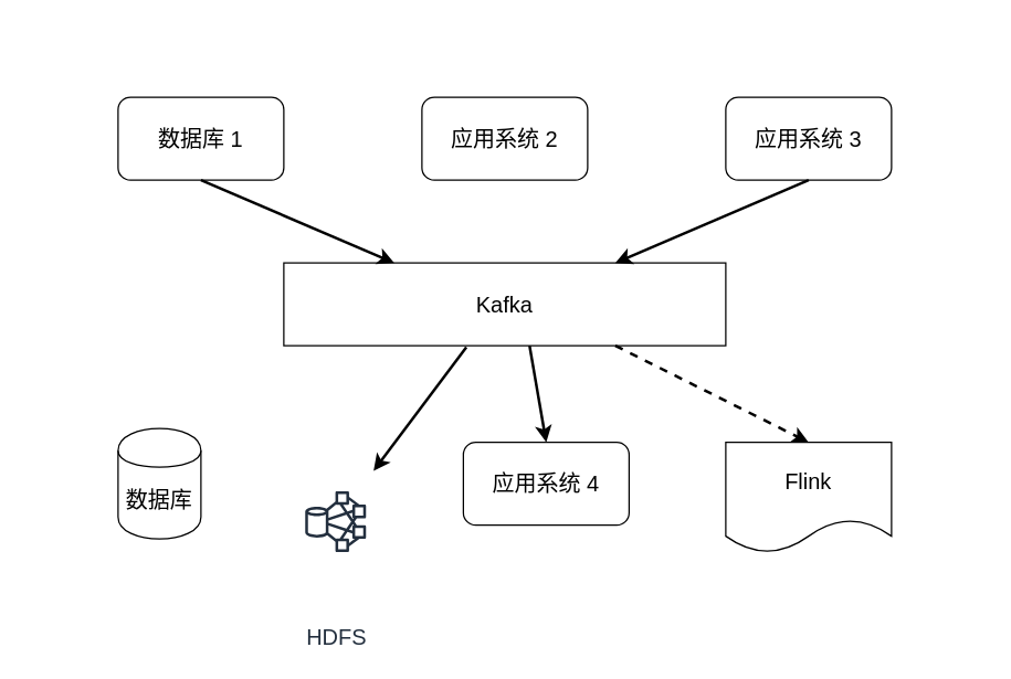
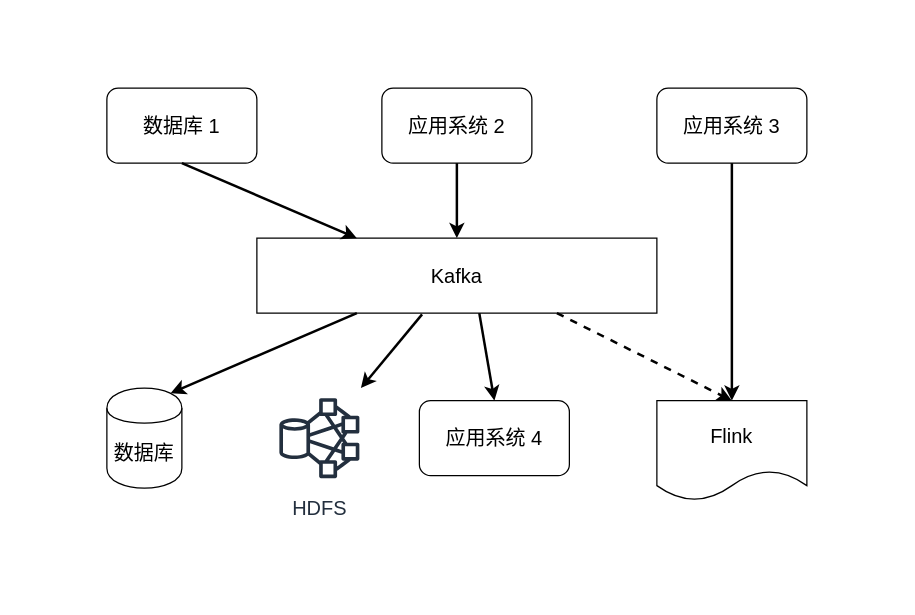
+ <mxCell id="12" value="" style="endArrow=classic;html=1;exitX=0.5;exitY=1;exitDx=0;exitDy=0;entryX=0.5;entryY=0;entryDx=0;entryDy=0;strokeWidth=2;" edge="1" parent="1" source="4" target="6"><mxGeometry width="50" height="50" relative="1" as="geometry"><mxPoint x="155" y="140" as="sourcePoint" /><mxPoint x="295" y="200" as="targetPoint" /></mxGeometry></mxCell>
- <mxCell id="13" value="" style="endArrow=classic;html=1;exitX=0.5;exitY=1;exitDx=0;exitDy=0;entryX=0.75;entryY=0;entryDx=0;entryDy=0;strokeWidth=2;" edge="1" parent="1" source="5" target="6"><mxGeometry width="50" height="50" relative="1" as="geometry"><mxPoint x="375" y="140" as="sourcePoint" /><mxPoint x="375" y="200" as="targetPoint" /></mxGeometry></mxCell>
+ <mxCell id="13" value="" style="endArrow=classic;html=1;exitX=0.5;exitY=1;exitDx=0;exitDy=0;strokeWidth=2;" edge="1" parent="1" source="5" target="10"><mxGeometry width="50" height="50" relative="1" as="geometry"><mxPoint x="375" y="140" as="sourcePoint" /><mxPoint x="375" y="200" as="targetPoint" /></mxGeometry></mxCell>
+ <mxCell id="16" value="" style="endArrow=classic;html=1;exitX=0.25;exitY=1;exitDx=0;exitDy=0;strokeWidth=2;entryX=0.85;entryY=0.05;entryDx=0;entryDy=0;entryPerimeter=0;" edge="1" parent="1" source="6" target="7"><mxGeometry width="50" height="50" relative="1" as="geometry"><mxPoint x="347.16" y="261.02" as="sourcePoint" /><mxPoint x="298.203" y="320" as="targetPoint" /></mxGeometry></mxCell>
- <mxCell id="8" value="&lt;font style=&quot;font-size: 16px&quot;&gt;HDFS&lt;/font&gt;" style="outlineConnect=0;fontColor=#232F3E;gradientColor=none;strokeColor=#232F3E;fillColor=#ffffff;dashed=0;verticalLabelPosition=bottom;verticalAlign=top;align=center;html=1;fontSize=12;fontStyle=0;aspect=fixed;shape=mxgraph.aws4.resourceIcon;resIcon=mxgraph.aws4.hdfs_cluster;" vertex="1" parent="1"><mxGeometry x="215" y="310" width="55" height="135" as="geometry" /></mxCell>
+ <mxCell id="8" value="&lt;font style=&quot;font-size: 16px&quot;&gt;HDFS&lt;/font&gt;" style="outlineConnect=0;fontColor=#232F3E;gradientColor=none;strokeColor=#232F3E;fillColor=#ffffff;dashed=0;verticalLabelPosition=bottom;verticalAlign=top;align=center;html=1;fontSize=12;fontStyle=0;aspect=fixed;shape=mxgraph.aws4.resourceIcon;resIcon=mxgraph.aws4.hdfs_cluster;" vertex="1" parent="1"><mxGeometry x="215" y="310" width="80" height="80" as="geometry" /></mxCell>
